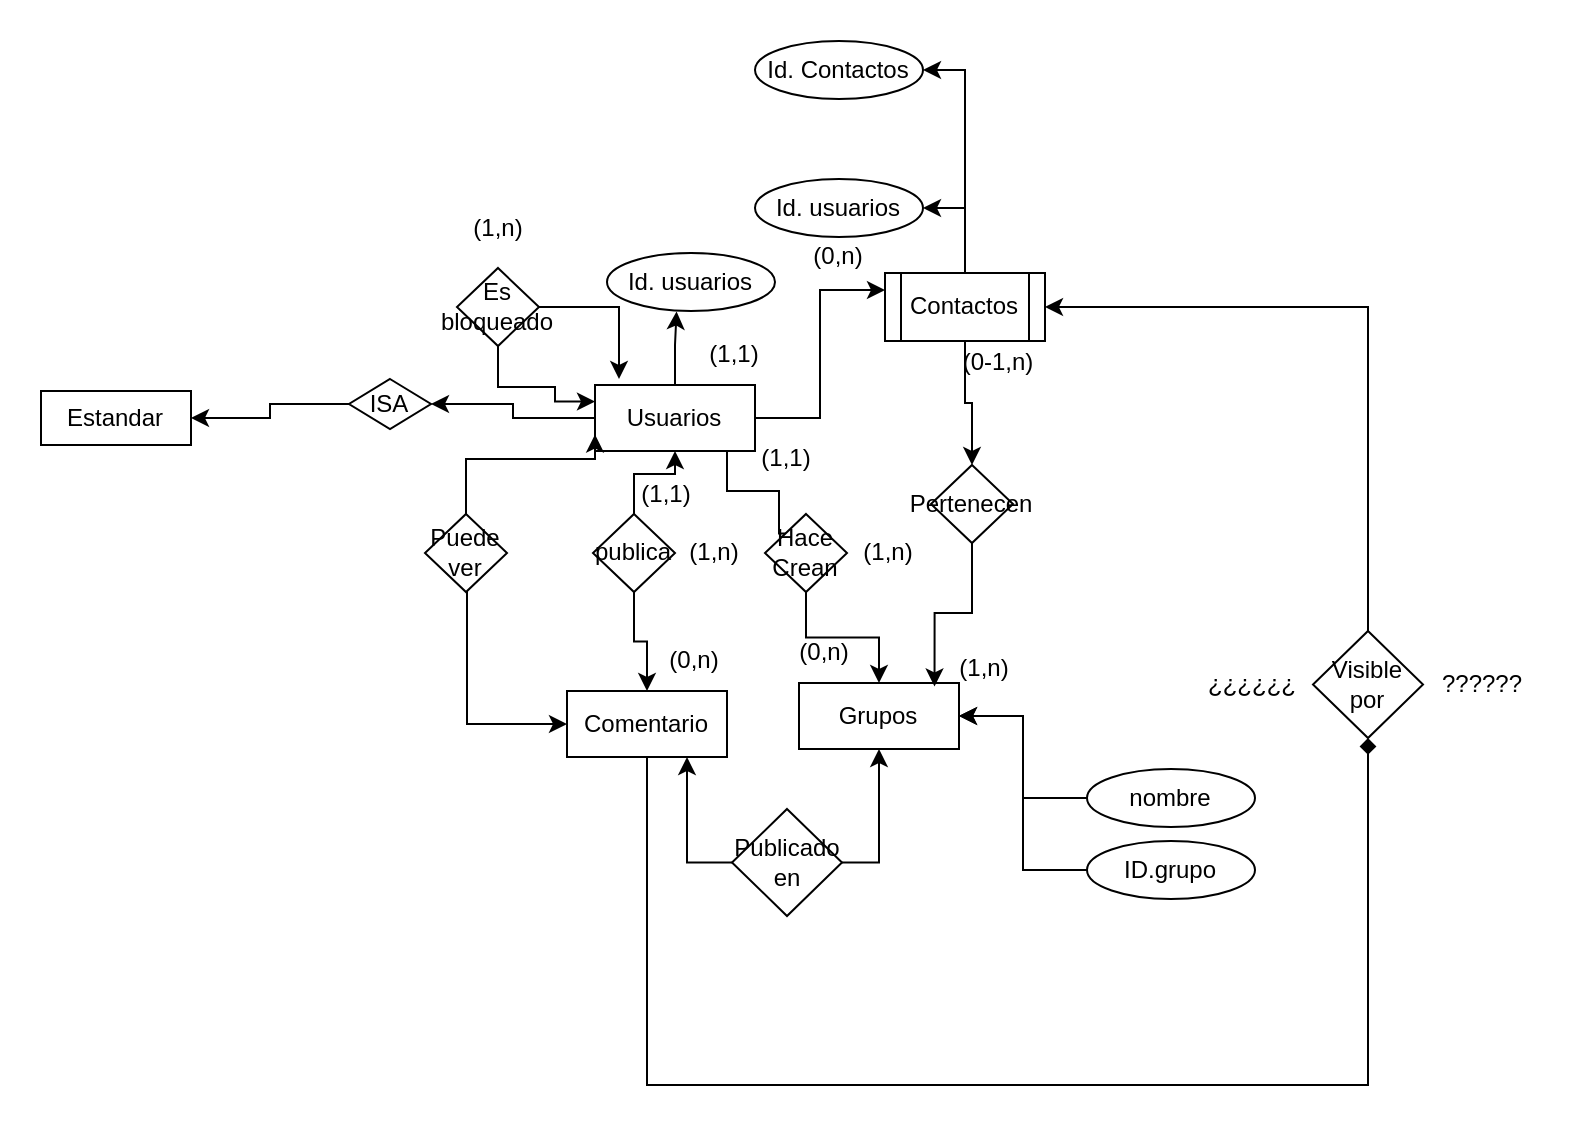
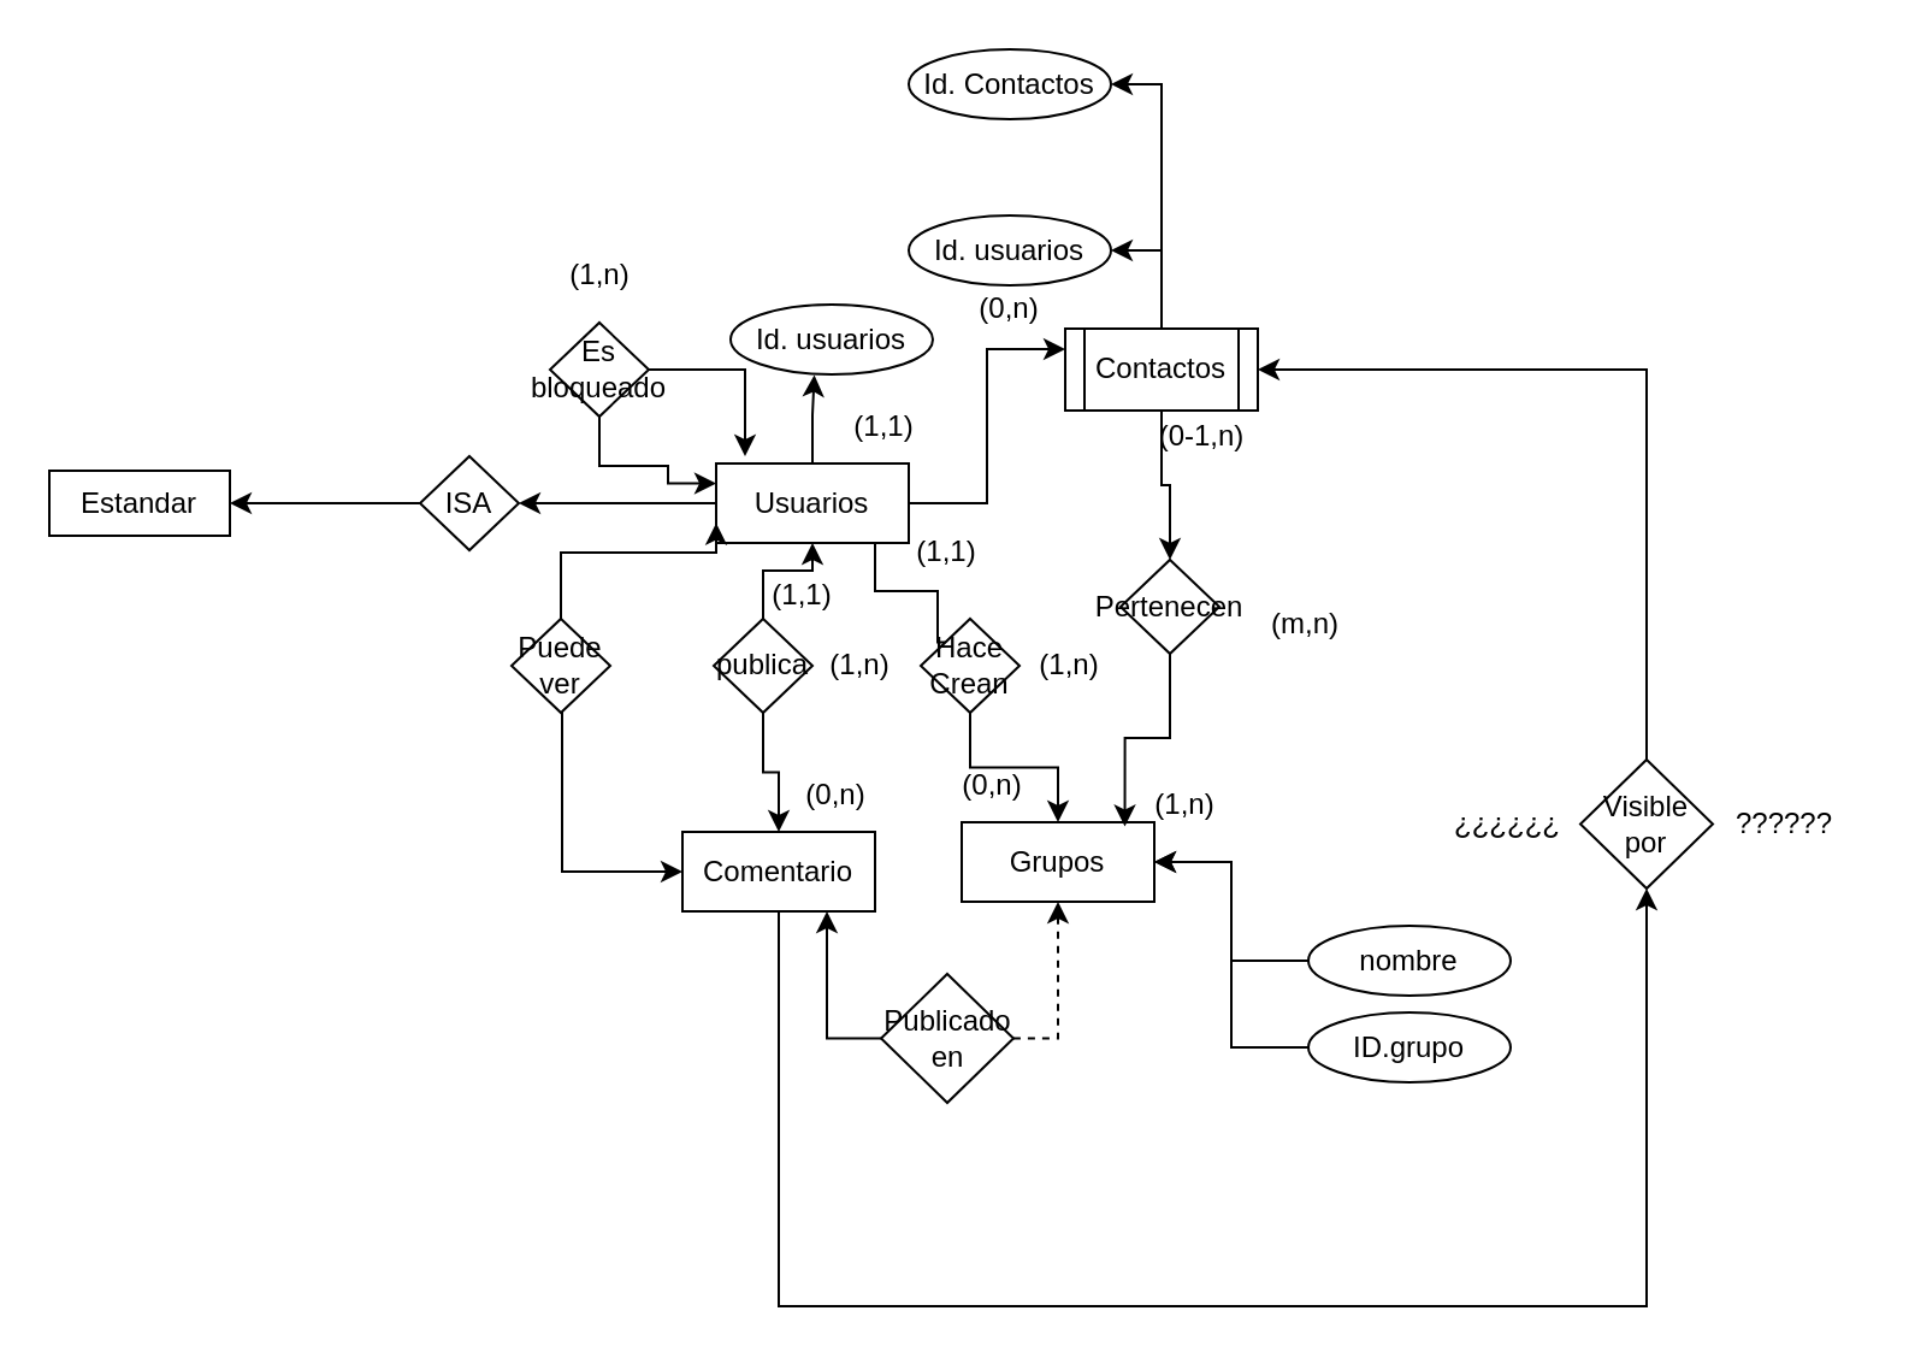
- <mxCell id="10" value="ISA" style="rhombus;whiteSpace=wrap;html=1;" parent="1" vertex="1"><mxGeometry x="174" y="189" width="41" height="25" as="geometry" /></mxCell>
+ <mxCell id="10" value="ISA" style="rhombus;whiteSpace=wrap;html=1;" parent="1" vertex="1"><mxGeometry x="174" y="189" width="41" height="39" as="geometry" /></mxCell>
+ <mxCell id="26" value="(m,n)" style="text;html=1;strokeColor=none;fillColor=none;align=center;verticalAlign=middle;whiteSpace=wrap;rounded=0;" parent="1" vertex="1"><mxGeometry x="512" y="244" width="60" height="30" as="geometry" /></mxCell>
- <mxCell id="34" style="edgeStyle=orthogonalEdgeStyle;rounded=0;orthogonalLoop=1;jettySize=auto;html=1;entryX=0.5;entryY=1;entryDx=0;entryDy=0;endArrow=diamond;" parent="1" source="35" target="43" edge="1"><mxGeometry relative="1" as="geometry"><Array as="points"><mxPoint x="323" y="542" /><mxPoint x="683" y="542" /></Array></mxGeometry></mxCell>
+ <mxCell id="34" style="edgeStyle=orthogonalEdgeStyle;rounded=0;orthogonalLoop=1;jettySize=auto;html=1;entryX=0.5;entryY=1;entryDx=0;entryDy=0;" parent="1" source="35" target="43" edge="1"><mxGeometry relative="1" as="geometry"><Array as="points"><mxPoint x="323" y="542" /><mxPoint x="683" y="542" /></Array></mxGeometry></mxCell>
- <mxCell id="44" style="edgeStyle=orthogonalEdgeStyle;rounded=0;orthogonalLoop=1;jettySize=auto;html=1;entryX=0.5;entryY=1;entryDx=0;entryDy=0;" parent="1" source="46" target="8" edge="1"><mxGeometry relative="1" as="geometry"><Array as="points"><mxPoint x="439" y="431" /></Array></mxGeometry></mxCell>
+ <mxCell id="44" style="edgeStyle=orthogonalEdgeStyle;rounded=0;orthogonalLoop=1;jettySize=auto;html=1;entryX=0.5;entryY=1;entryDx=0;entryDy=0;dashed=1;" parent="1" source="46" target="8" edge="1"><mxGeometry relative="1" as="geometry"><Array as="points"><mxPoint x="439" y="431" /></Array></mxGeometry></mxCell>
